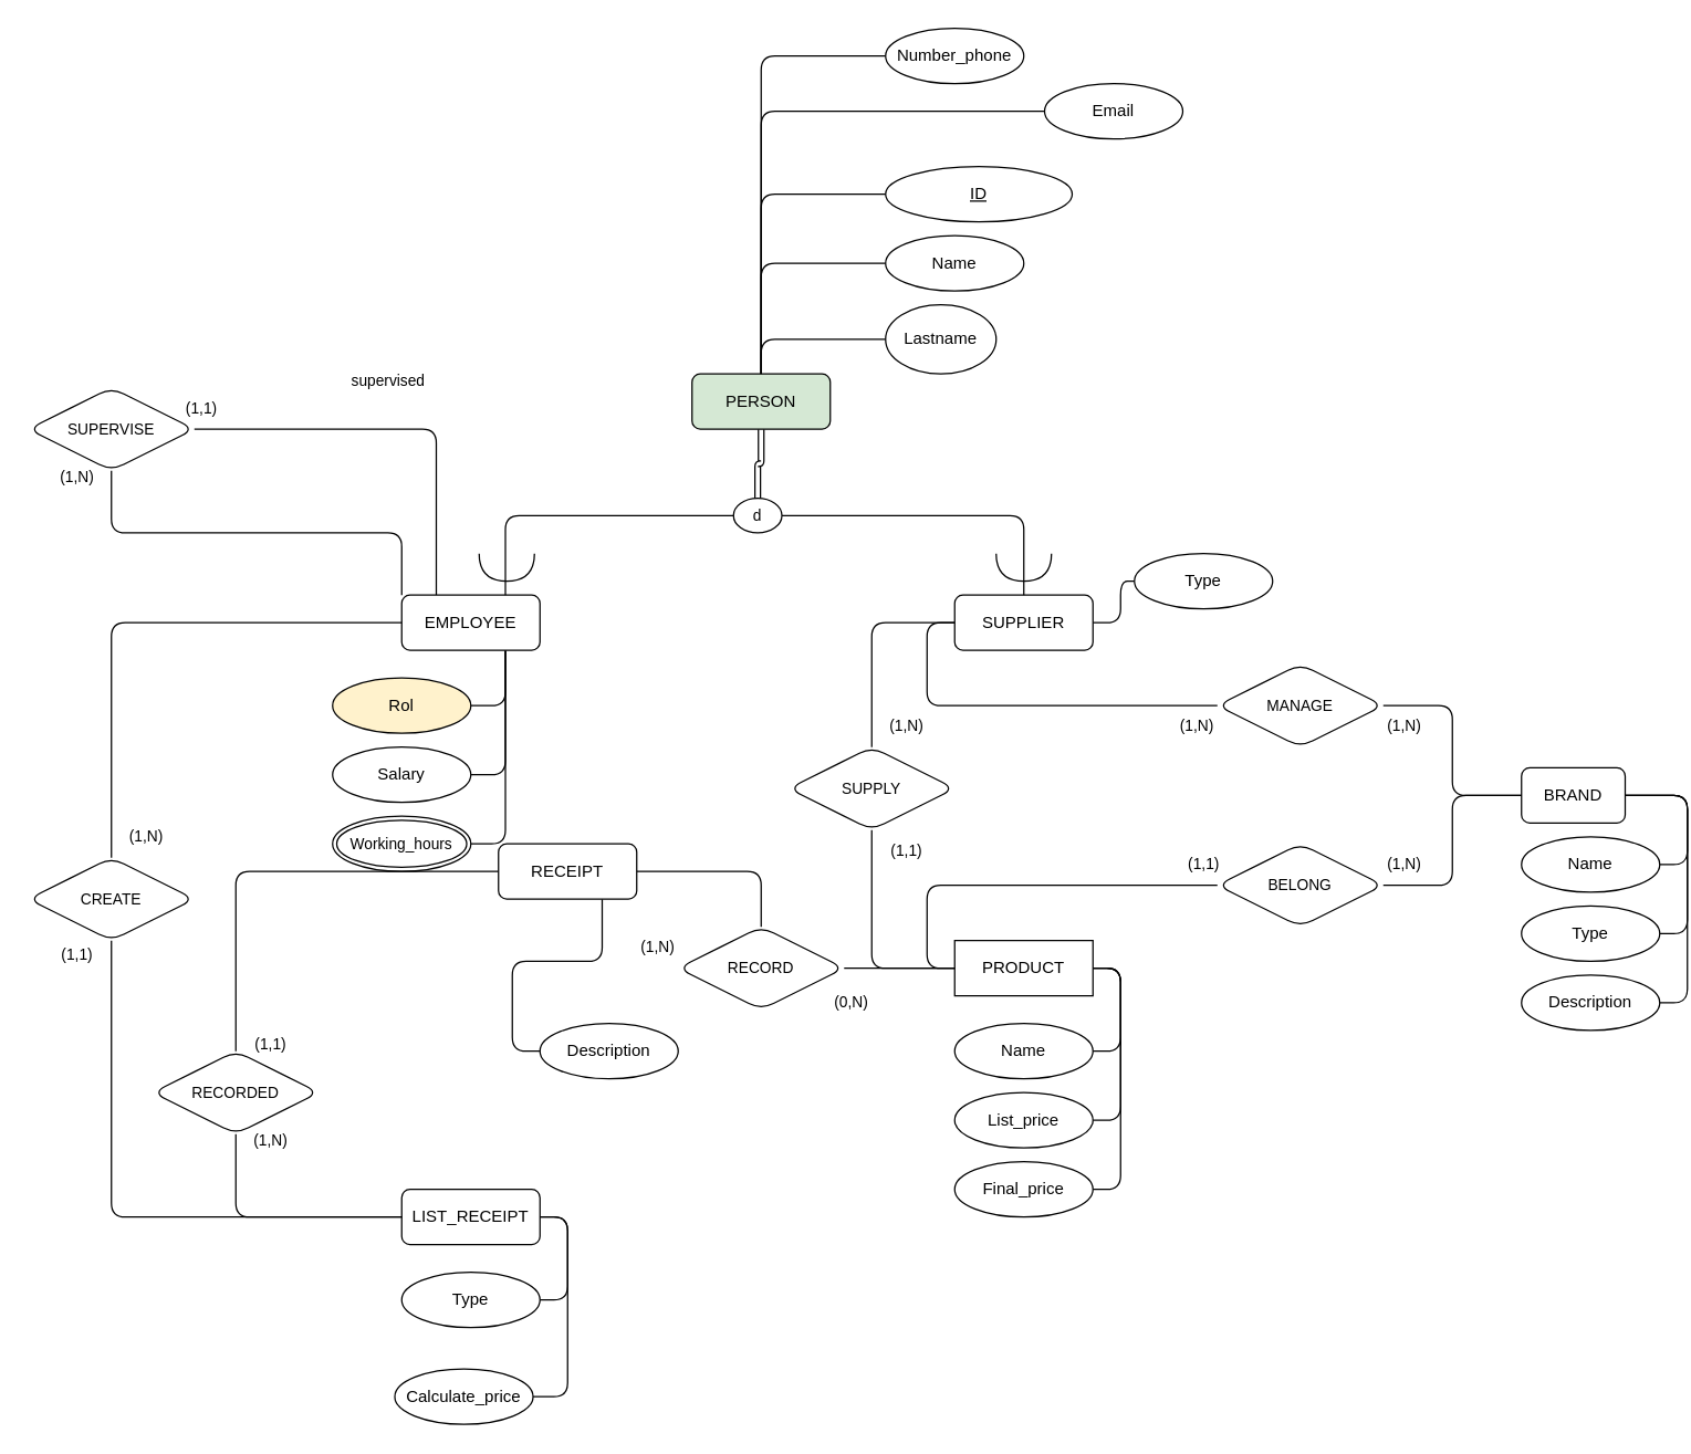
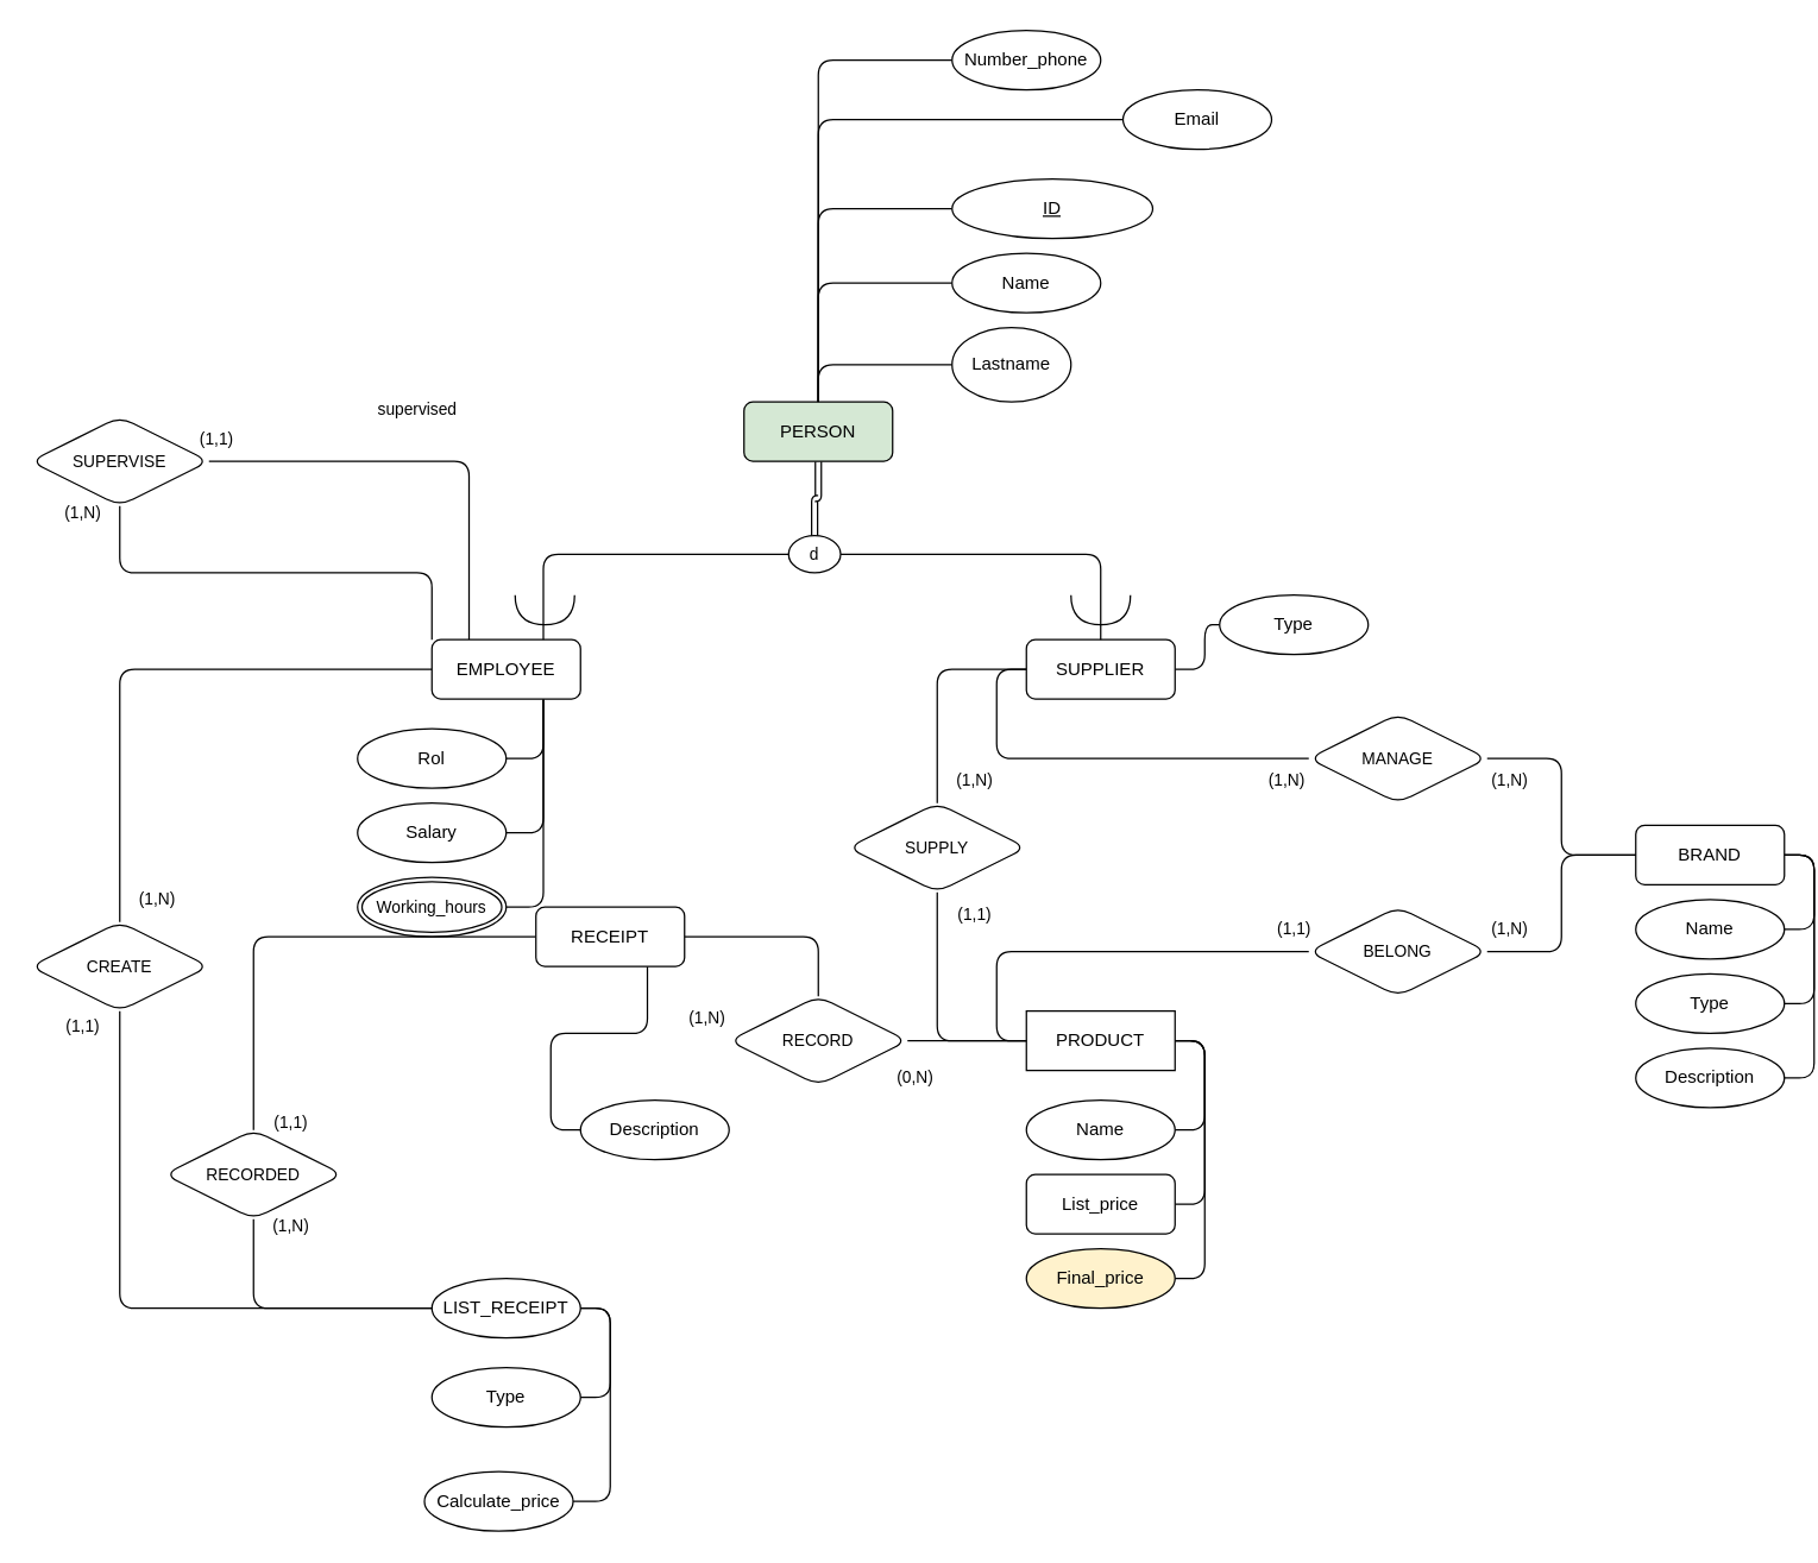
- <mxCell id="28" value="Rol" style="ellipse;whiteSpace=wrap;html=1;align=center;rounded=1;fillColor=#fff2cc;" parent="1" vertex="1"><mxGeometry x="240" y="490" width="100" height="40" as="geometry" /></mxCell>
+ <mxCell id="28" value="Rol" style="ellipse;whiteSpace=wrap;html=1;align=center;rounded=1;" parent="1" vertex="1"><mxGeometry x="240" y="490" width="100" height="40" as="geometry" /></mxCell>
- <mxCell id="75" value="BRAND" style="whiteSpace=wrap;html=1;align=center;rounded=1;" vertex="1" parent="1"><mxGeometry x="1100" y="555" width="75" height="40" as="geometry" /></mxCell>
+ <mxCell id="75" value="BRAND" style="whiteSpace=wrap;html=1;align=center;rounded=1;" vertex="1" parent="1"><mxGeometry x="1100" y="555" width="100" height="40" as="geometry" /></mxCell>
- <mxCell id="40" value="List_price" style="ellipse;whiteSpace=wrap;html=1;align=center;rounded=1;" parent="1" vertex="1"><mxGeometry x="690" y="790" width="100" height="40" as="geometry" /></mxCell>
+ <mxCell id="40" value="List_price" style="whiteSpace=wrap;html=1;align=center;rounded=1;" parent="1" vertex="1"><mxGeometry x="690" y="790" width="100" height="40" as="geometry" /></mxCell>
- <mxCell id="41" value="Final_price" style="ellipse;whiteSpace=wrap;html=1;align=center;rounded=1;" parent="1" vertex="1"><mxGeometry x="690" y="840" width="100" height="40" as="geometry" /></mxCell>
+ <mxCell id="41" value="Final_price" style="ellipse;whiteSpace=wrap;html=1;align=center;rounded=1;fillColor=#fff2cc;" parent="1" vertex="1"><mxGeometry x="690" y="840" width="100" height="40" as="geometry" /></mxCell>
- <mxCell id="54" value="LIST_RECEIPT" style="whiteSpace=wrap;html=1;align=center;rounded=1;" parent="1" vertex="1"><mxGeometry x="290" y="860" width="100" height="40" as="geometry" /></mxCell>
+ <mxCell id="54" value="LIST_RECEIPT" style="ellipse;whiteSpace=wrap;html=1;align=center;" parent="1" vertex="1"><mxGeometry x="290" y="860" width="100" height="40" as="geometry" /></mxCell>
